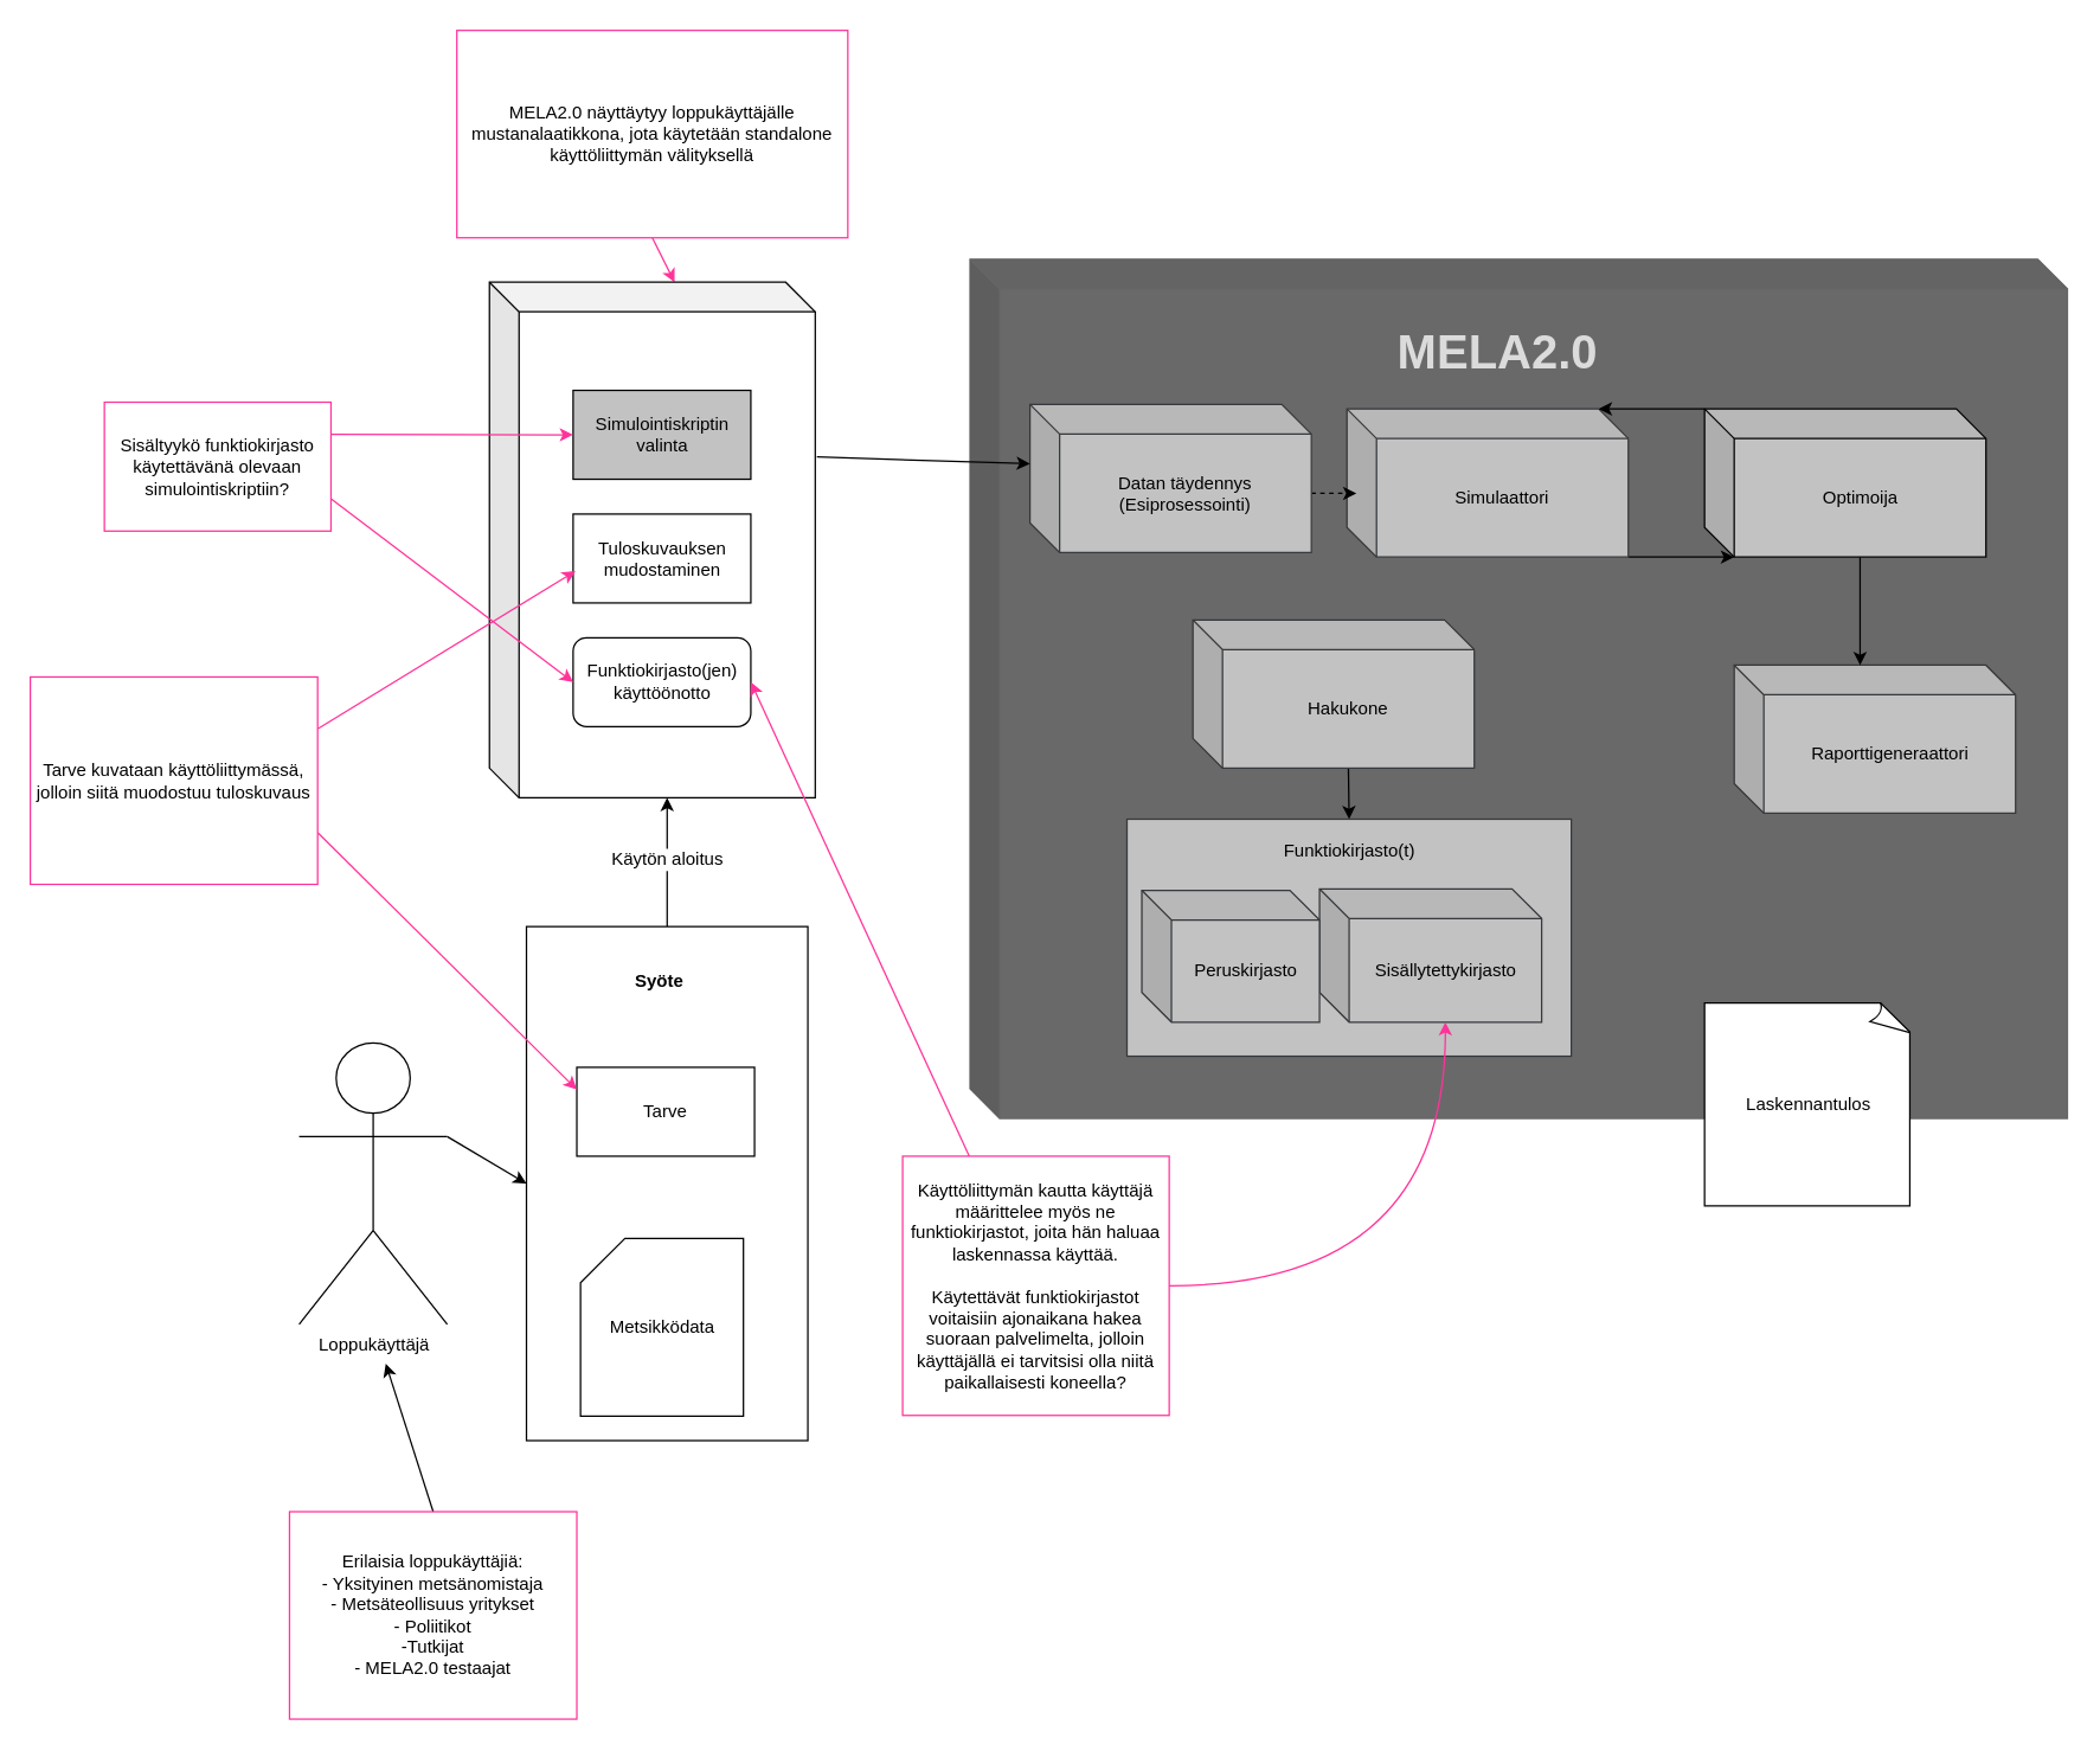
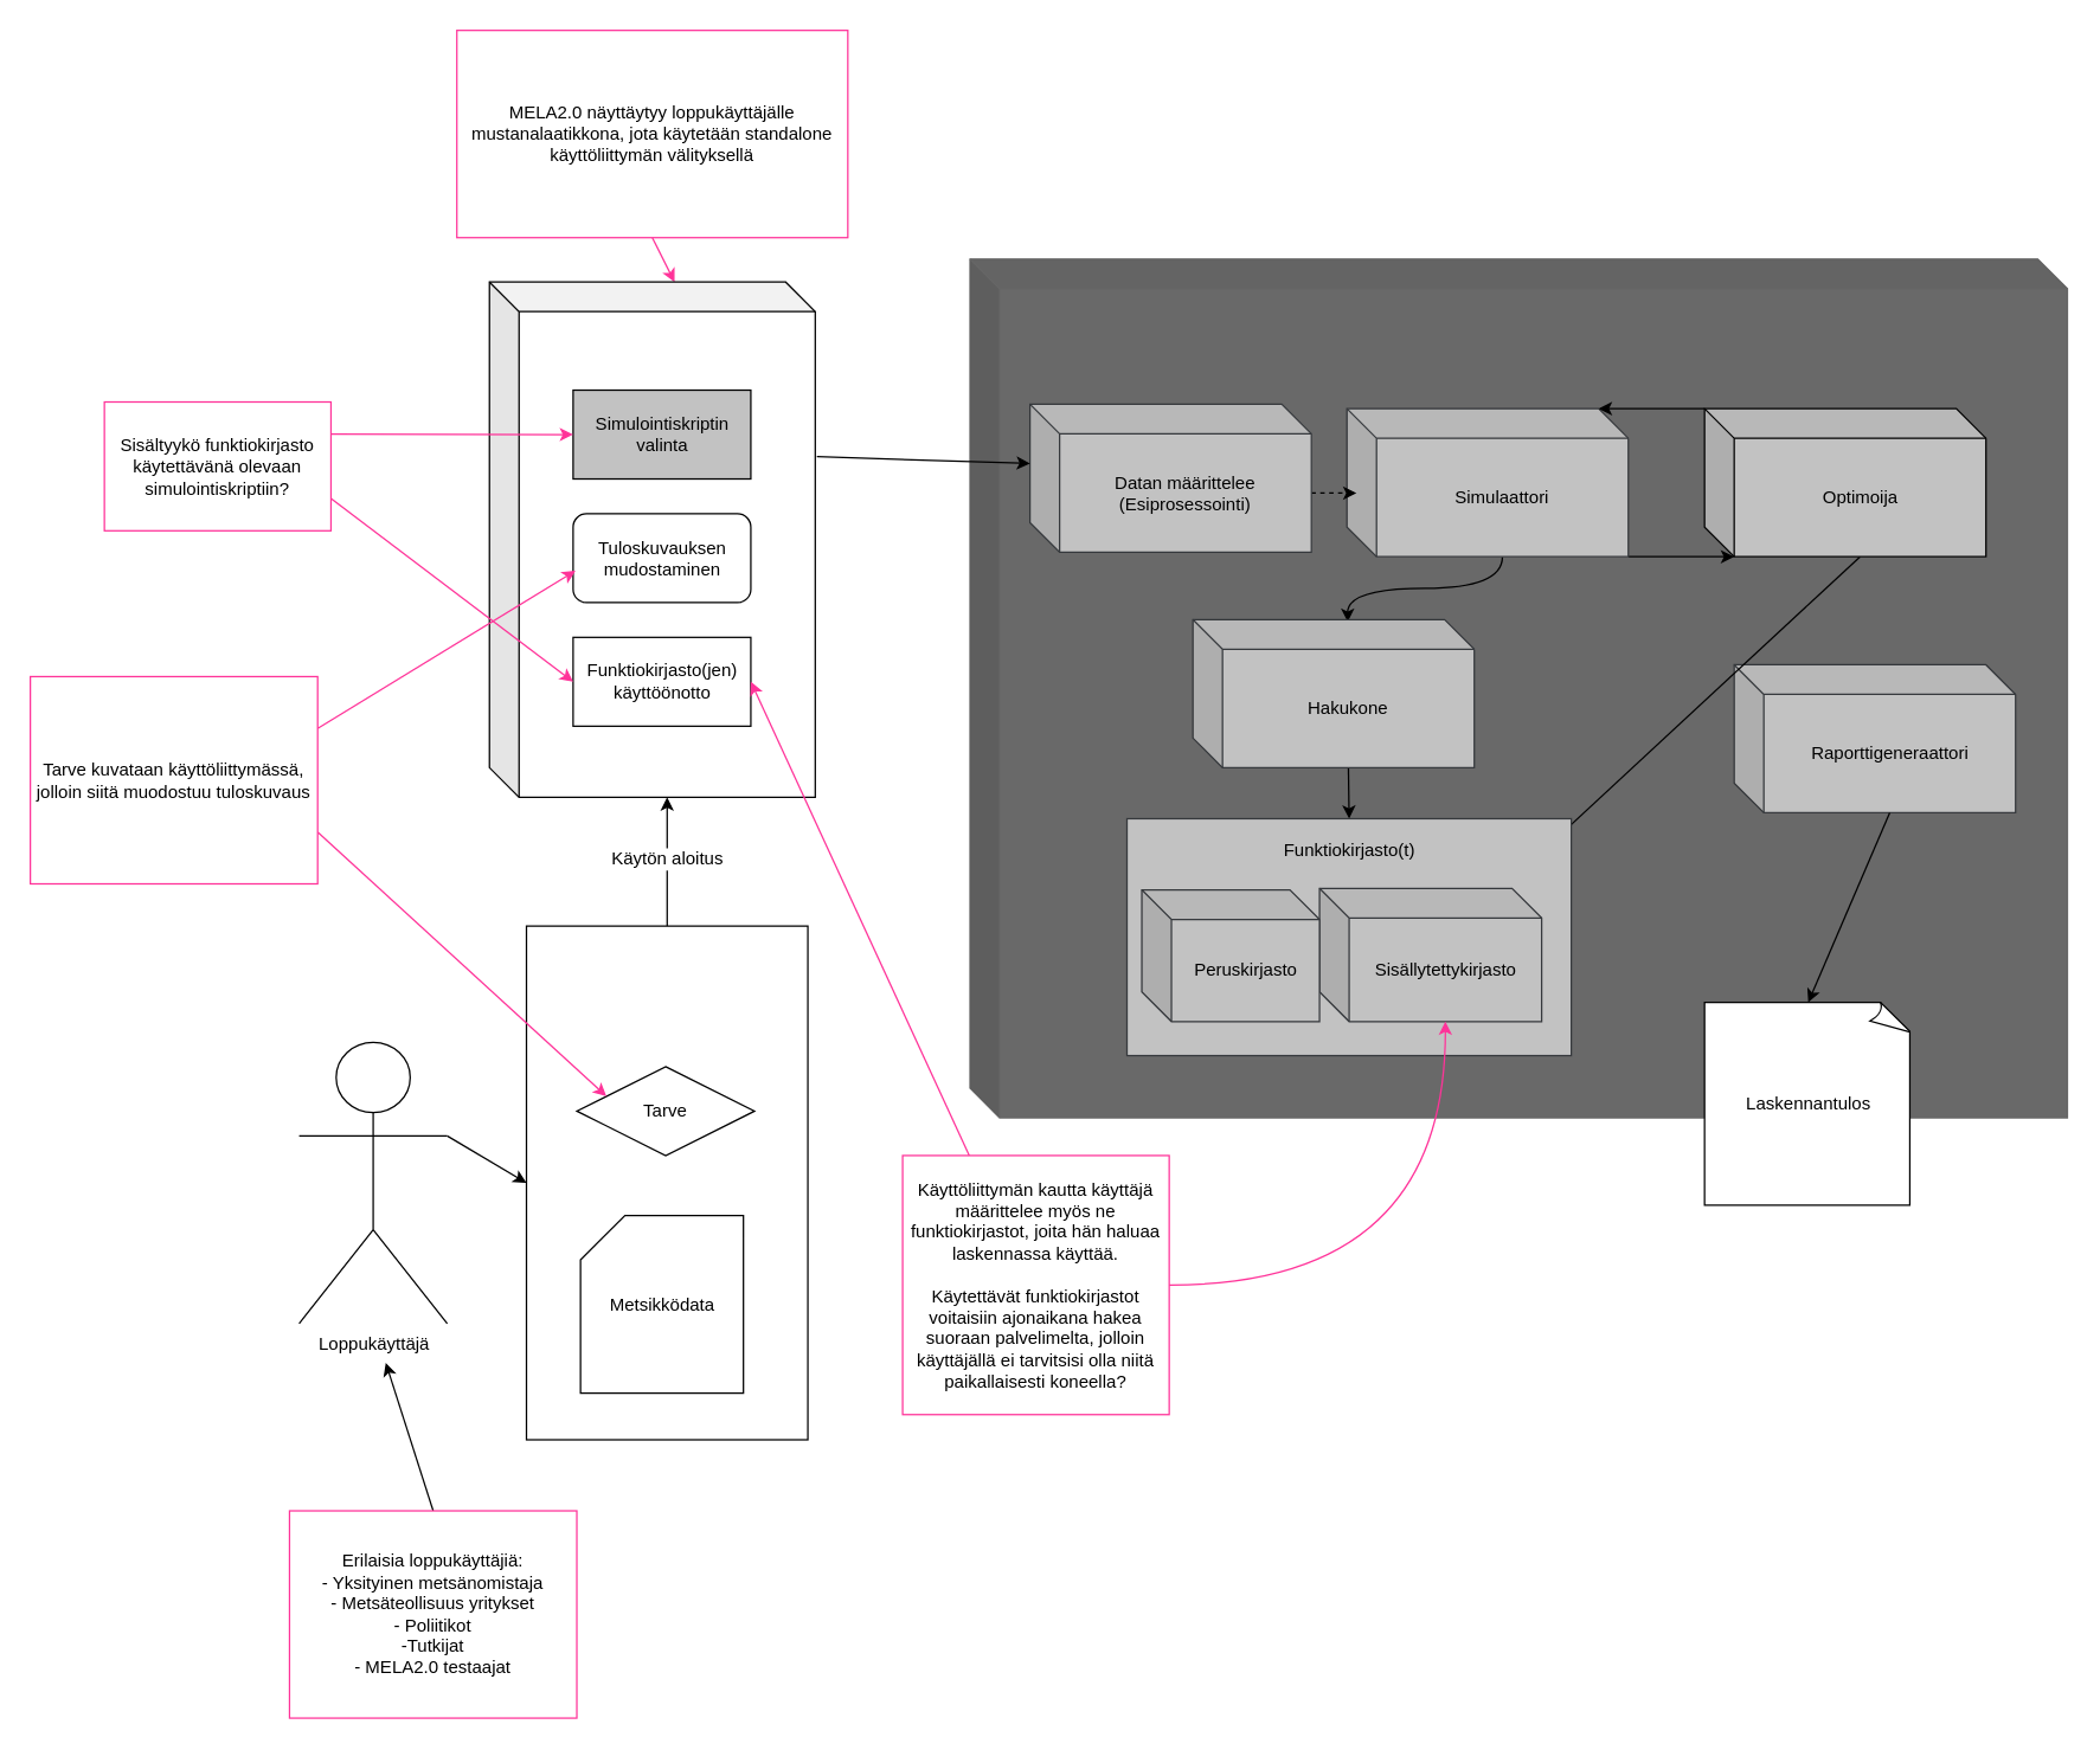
- <mxCell id="6" value="MELA2.0" style="text;html=1;strokeColor=none;fillColor=none;align=center;verticalAlign=middle;whiteSpace=wrap;rounded=0;fontSize=32;fontColor=#DBDBDB;fontStyle=1" parent="1" vertex="1"><mxGeometry x="930.5" y="213" width="160" height="50" as="geometry" /></mxCell>
- <mxCell id="30" value="&lt;div style=&quot;font-size: 12px;&quot;&gt;Datan täydennys&lt;/div&gt;&lt;div style=&quot;font-size: 12px;&quot;&gt;(Esiprosessointi)&lt;br style=&quot;font-size: 12px;&quot;&gt;&lt;/div&gt;" style="shape=cube;whiteSpace=wrap;html=1;boundedLbl=1;backgroundOutline=1;darkOpacity=0.05;darkOpacity2=0.1;fontSize=12;fillColor=#C2C2C2;strokeColor=#36393d;" parent="1" vertex="1"><mxGeometry x="695" y="272.5" width="190" height="100" as="geometry" /></mxCell>
+ <mxCell id="30" value="&lt;div style=&quot;font-size: 12px;&quot;&gt;Datan määrittelee&lt;/div&gt;&lt;div style=&quot;font-size: 12px;&quot;&gt;(Esiprosessointi)&lt;br style=&quot;font-size: 12px;&quot;&gt;&lt;/div&gt;" style="shape=cube;whiteSpace=wrap;html=1;boundedLbl=1;backgroundOutline=1;darkOpacity=0.05;darkOpacity2=0.1;fontSize=12;fillColor=#C2C2C2;strokeColor=#36393d;" parent="1" vertex="1"><mxGeometry x="695" y="272.5" width="190" height="100" as="geometry" /></mxCell>
- <mxCell id="41" value="Tuloskuvauksen mudostaminen" style="rounded=0;whiteSpace=wrap;html=1;fontSize=12;" parent="1" vertex="1"><mxGeometry x="386.5" y="346.5" width="120" height="60" as="geometry" /></mxCell>
+ <mxCell id="41" value="Tuloskuvauksen mudostaminen" style="whiteSpace=wrap;html=1;fontSize=12;rounded=1;" parent="1" vertex="1"><mxGeometry x="386.5" y="346.5" width="120" height="60" as="geometry" /></mxCell>
+ <mxCell id="9" style="edgeStyle=orthogonalEdgeStyle;rounded=0;orthogonalLoop=1;jettySize=auto;html=1;exitX=0;exitY=0;exitDx=105;exitDy=100;exitPerimeter=0;entryX=0.55;entryY=0.015;entryDx=0;entryDy=0;entryPerimeter=0;strokeColor=#000000;curved=1;" edge="1" parent="1" source="10" target="12"><mxGeometry relative="1" as="geometry" /></mxCell>
- <mxCell id="14" style="edgeStyle=none;rounded=0;orthogonalLoop=1;jettySize=auto;html=1;exitX=0;exitY=0;exitDx=105;exitDy=100;exitPerimeter=0;entryX=0;entryY=0;entryDx=85;entryDy=0;entryPerimeter=0;fontSize=12;fontColor=#000000;" parent="1" source="15" target="7" edge="1"><mxGeometry relative="1" as="geometry" /></mxCell>
+ <mxCell id="14" style="edgeStyle=none;rounded=0;orthogonalLoop=1;jettySize=auto;html=1;exitX=0;exitY=0;exitDx=105;exitDy=100;exitPerimeter=0;fontSize=12;fontColor=#000000;" parent="1" source="15" target="33" edge="1"><mxGeometry relative="1" as="geometry" /></mxCell>
- <mxCell id="39" value="Funktiokirjasto(jen) käyttöönotto" style="whiteSpace=wrap;html=1;fontSize=12;rounded=1;" parent="1" vertex="1"><mxGeometry x="386.5" y="430" width="120" height="60" as="geometry" /></mxCell>
+ <mxCell id="39" value="Funktiokirjasto(jen) käyttöönotto" style="rounded=0;whiteSpace=wrap;html=1;fontSize=12;" parent="1" vertex="1"><mxGeometry x="386.5" y="430" width="120" height="60" as="geometry" /></mxCell>
+ <mxCell id="23" style="edgeStyle=none;rounded=0;orthogonalLoop=1;jettySize=auto;html=1;exitX=0;exitY=0;exitDx=105;exitDy=100;exitPerimeter=0;entryX=0.5;entryY=0;entryDx=0;entryDy=0;entryPerimeter=0;fontSize=12;fontColor=#000000;" parent="1" source="7" target="17" edge="1"><mxGeometry relative="1" as="geometry" /></mxCell>
- <mxCell id="22" value="Syöte" style="text;html=1;strokeColor=none;fillColor=none;align=center;verticalAlign=middle;whiteSpace=wrap;rounded=0;fontSize=12;fontColor=#000000;fontStyle=1" parent="18" vertex="1"><mxGeometry x="70" y="27" width="40" height="20" as="geometry" /></mxCell>
- <mxCell id="21" value="Tarve" style="rounded=0;whiteSpace=wrap;html=1;fillColor=#ffffff;fontSize=12;fontColor=#000000;" parent="18" vertex="1"><mxGeometry x="34" y="95" width="120" height="60" as="geometry" /></mxCell>
+ <mxCell id="21" value="Tarve" style="rhombus;whiteSpace=wrap;html=1;fillColor=#ffffff;fontSize=12;fontColor=#000000;" parent="18" vertex="1"><mxGeometry x="34" y="95" width="120" height="60" as="geometry" /></mxCell>
- <mxCell id="20" value="Metsikködata" style="shape=card;whiteSpace=wrap;html=1;fontSize=12;" parent="18" vertex="1"><mxGeometry x="36.5" y="210.5" width="110" height="120" as="geometry" /></mxCell>
+ <mxCell id="20" value="Metsikködata" style="shape=card;whiteSpace=wrap;html=1;fontSize=12;" parent="18" vertex="1"><mxGeometry x="36.5" y="195.5" width="110" height="120" as="geometry" /></mxCell>
